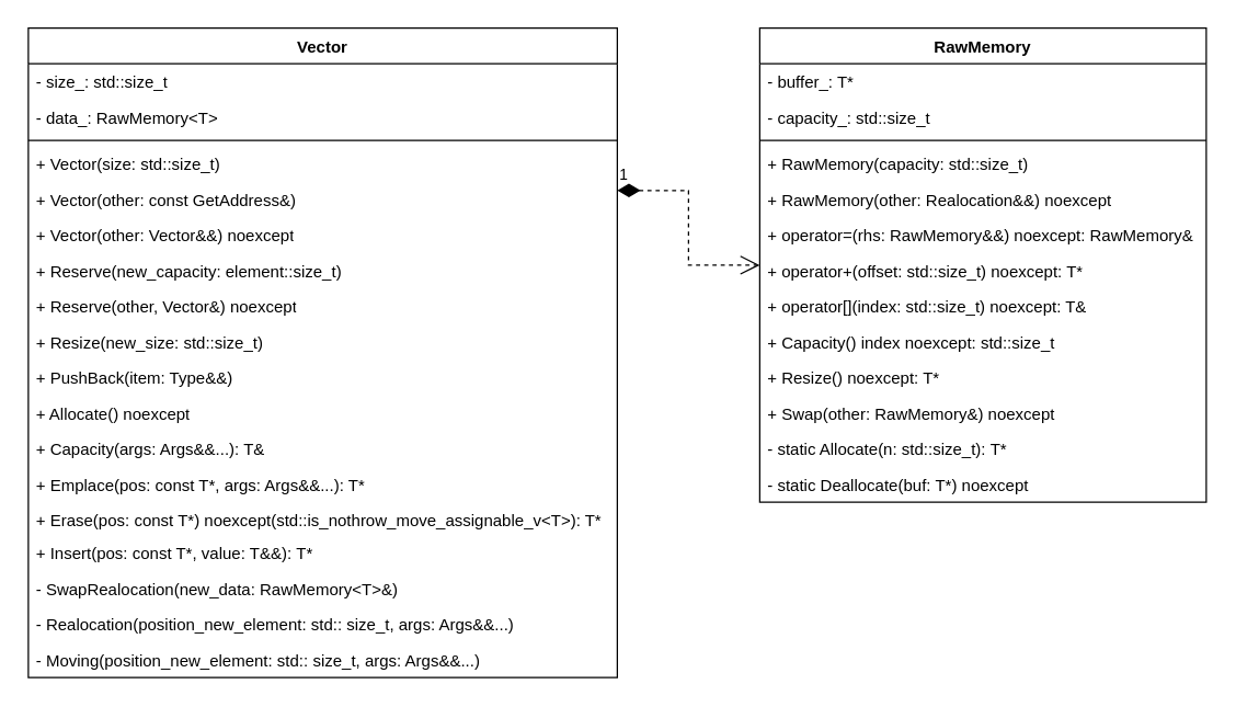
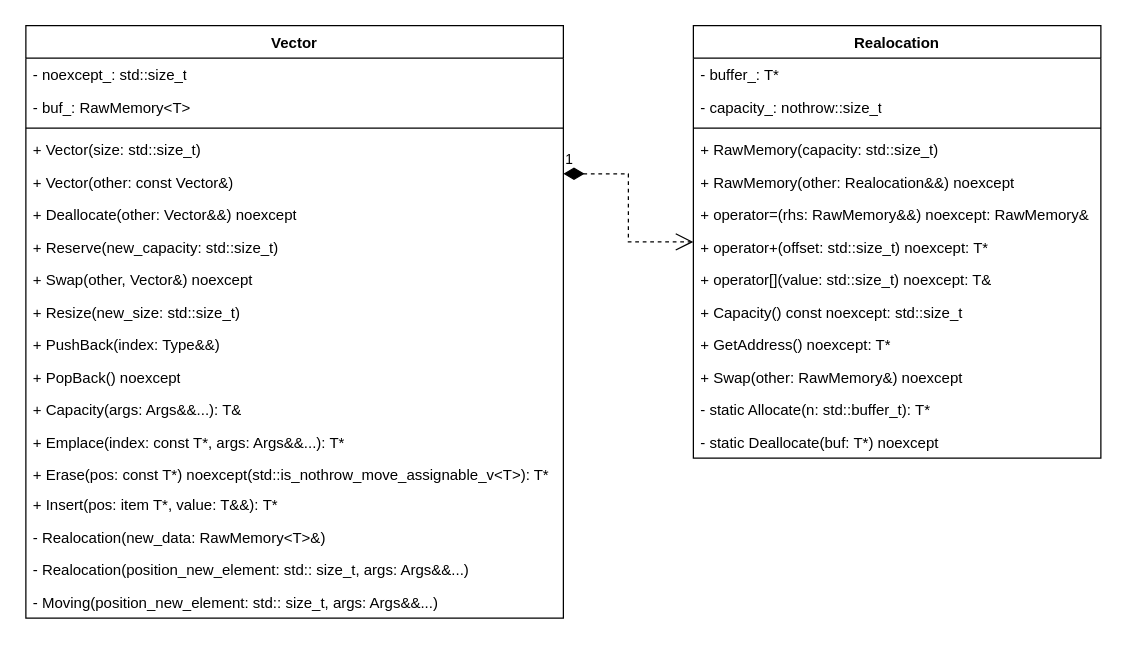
- <mxCell id="21" value="RawMemory" style="swimlane;fontStyle=1;align=center;verticalAlign=top;childLayout=stackLayout;horizontal=1;startSize=26;horizontalStack=0;resizeParent=1;resizeParentMax=0;resizeLast=0;collapsible=1;marginBottom=0;whiteSpace=wrap;html=1;" parent="1" vertex="1"><mxGeometry x="554" y="20" width="326" height="346" as="geometry"><mxRectangle x="859" y="70" width="90" height="30" as="alternateBounds" /></mxGeometry></mxCell>
+ <mxCell id="21" value="Realocation" style="swimlane;fontStyle=1;align=center;verticalAlign=top;childLayout=stackLayout;horizontal=1;startSize=26;horizontalStack=0;resizeParent=1;resizeParentMax=0;resizeLast=0;collapsible=1;marginBottom=0;whiteSpace=wrap;html=1;" parent="1" vertex="1"><mxGeometry x="554" y="20" width="326" height="346" as="geometry"><mxRectangle x="859" y="70" width="90" height="30" as="alternateBounds" /></mxGeometry></mxCell>
- <mxCell id="3" value="- size_: std::size_t" style="text;strokeColor=none;fillColor=none;align=left;verticalAlign=top;spacingLeft=4;spacingRight=4;overflow=hidden;rotatable=0;points=[[0,0.5],[1,0.5]];portConstraint=eastwest;whiteSpace=wrap;html=1;" parent="2" vertex="1"><mxGeometry y="26" width="430" height="26" as="geometry" /></mxCell>
+ <mxCell id="3" value="- noexcept_: std::size_t" style="text;strokeColor=none;fillColor=none;align=left;verticalAlign=top;spacingLeft=4;spacingRight=4;overflow=hidden;rotatable=0;points=[[0,0.5],[1,0.5]];portConstraint=eastwest;whiteSpace=wrap;html=1;" parent="2" vertex="1"><mxGeometry y="26" width="430" height="26" as="geometry" /></mxCell>
- <mxCell id="4" value="- data_: RawMemory&amp;lt;T&amp;gt;" style="text;strokeColor=none;fillColor=none;align=left;verticalAlign=top;spacingLeft=4;spacingRight=4;overflow=hidden;rotatable=0;points=[[0,0.5],[1,0.5]];portConstraint=eastwest;whiteSpace=wrap;html=1;" parent="2" vertex="1"><mxGeometry y="52" width="430" height="26" as="geometry" /></mxCell>
+ <mxCell id="4" value="- buf_: RawMemory&amp;lt;T&amp;gt;" style="text;strokeColor=none;fillColor=none;align=left;verticalAlign=top;spacingLeft=4;spacingRight=4;overflow=hidden;rotatable=0;points=[[0,0.5],[1,0.5]];portConstraint=eastwest;whiteSpace=wrap;html=1;" parent="2" vertex="1"><mxGeometry y="52" width="430" height="26" as="geometry" /></mxCell>
- <mxCell id="23" value="- capacity_: std::size_t" style="text;strokeColor=none;fillColor=none;align=left;verticalAlign=top;spacingLeft=4;spacingRight=4;overflow=hidden;rotatable=0;points=[[0,0.5],[1,0.5]];portConstraint=eastwest;whiteSpace=wrap;html=1;" parent="21" vertex="1"><mxGeometry y="52" width="326" height="26" as="geometry" /></mxCell>
+ <mxCell id="23" value="- capacity_: nothrow::size_t" style="text;strokeColor=none;fillColor=none;align=left;verticalAlign=top;spacingLeft=4;spacingRight=4;overflow=hidden;rotatable=0;points=[[0,0.5],[1,0.5]];portConstraint=eastwest;whiteSpace=wrap;html=1;" parent="21" vertex="1"><mxGeometry y="52" width="326" height="26" as="geometry" /></mxCell>
- <mxCell id="7" value="+ Vector(other: const GetAddress&amp;amp;)" style="text;strokeColor=none;fillColor=none;align=left;verticalAlign=top;spacingLeft=4;spacingRight=4;overflow=hidden;rotatable=0;points=[[0,0.5],[1,0.5]];portConstraint=eastwest;whiteSpace=wrap;html=1;" parent="2" vertex="1"><mxGeometry y="112" width="430" height="26" as="geometry" /></mxCell>
+ <mxCell id="7" value="+ Vector(other: const Vector&amp;amp;)" style="text;strokeColor=none;fillColor=none;align=left;verticalAlign=top;spacingLeft=4;spacingRight=4;overflow=hidden;rotatable=0;points=[[0,0.5],[1,0.5]];portConstraint=eastwest;whiteSpace=wrap;html=1;" parent="2" vertex="1"><mxGeometry y="112" width="430" height="26" as="geometry" /></mxCell>
- <mxCell id="8" value="+ Vector(other: Vector&amp;amp;&amp;amp;) noexcept" style="text;strokeColor=none;fillColor=none;align=left;verticalAlign=top;spacingLeft=4;spacingRight=4;overflow=hidden;rotatable=0;points=[[0,0.5],[1,0.5]];portConstraint=eastwest;whiteSpace=wrap;html=1;" parent="2" vertex="1"><mxGeometry y="138" width="430" height="26" as="geometry" /></mxCell>
+ <mxCell id="8" value="+ Deallocate(other: Vector&amp;amp;&amp;amp;) noexcept" style="text;strokeColor=none;fillColor=none;align=left;verticalAlign=top;spacingLeft=4;spacingRight=4;overflow=hidden;rotatable=0;points=[[0,0.5],[1,0.5]];portConstraint=eastwest;whiteSpace=wrap;html=1;" parent="2" vertex="1"><mxGeometry y="138" width="430" height="26" as="geometry" /></mxCell>
- <mxCell id="9" value="+ Reserve(new_capacity: element::size_t)" style="text;strokeColor=none;fillColor=none;align=left;verticalAlign=top;spacingLeft=4;spacingRight=4;overflow=hidden;rotatable=0;points=[[0,0.5],[1,0.5]];portConstraint=eastwest;whiteSpace=wrap;html=1;" parent="2" vertex="1"><mxGeometry y="164" width="430" height="26" as="geometry" /></mxCell>
+ <mxCell id="9" value="+ Reserve(new_capacity: std::size_t)" style="text;strokeColor=none;fillColor=none;align=left;verticalAlign=top;spacingLeft=4;spacingRight=4;overflow=hidden;rotatable=0;points=[[0,0.5],[1,0.5]];portConstraint=eastwest;whiteSpace=wrap;html=1;" parent="2" vertex="1"><mxGeometry y="164" width="430" height="26" as="geometry" /></mxCell>
- <mxCell id="10" value="+ Reserve(other, Vector&amp;amp;) noexcept" style="text;strokeColor=none;fillColor=none;align=left;verticalAlign=top;spacingLeft=4;spacingRight=4;overflow=hidden;rotatable=0;points=[[0,0.5],[1,0.5]];portConstraint=eastwest;whiteSpace=wrap;html=1;" parent="2" vertex="1"><mxGeometry y="190" width="430" height="26" as="geometry" /></mxCell>
+ <mxCell id="10" value="+ Swap(other, Vector&amp;amp;) noexcept" style="text;strokeColor=none;fillColor=none;align=left;verticalAlign=top;spacingLeft=4;spacingRight=4;overflow=hidden;rotatable=0;points=[[0,0.5],[1,0.5]];portConstraint=eastwest;whiteSpace=wrap;html=1;" parent="2" vertex="1"><mxGeometry y="190" width="430" height="26" as="geometry" /></mxCell>
- <mxCell id="29" value="+ operator[](index: std::size_t) noexcept: T&amp;amp;" style="text;strokeColor=none;fillColor=none;align=left;verticalAlign=top;spacingLeft=4;spacingRight=4;overflow=hidden;rotatable=0;points=[[0,0.5],[1,0.5]];portConstraint=eastwest;whiteSpace=wrap;html=1;" parent="21" vertex="1"><mxGeometry y="190" width="326" height="26" as="geometry" /></mxCell>
+ <mxCell id="29" value="+ operator[](value: std::size_t) noexcept: T&amp;amp;" style="text;strokeColor=none;fillColor=none;align=left;verticalAlign=top;spacingLeft=4;spacingRight=4;overflow=hidden;rotatable=0;points=[[0,0.5],[1,0.5]];portConstraint=eastwest;whiteSpace=wrap;html=1;" parent="21" vertex="1"><mxGeometry y="190" width="326" height="26" as="geometry" /></mxCell>
- <mxCell id="30" value="+ Capacity() index noexcept: std::size_t" style="text;strokeColor=none;fillColor=none;align=left;verticalAlign=top;spacingLeft=4;spacingRight=4;overflow=hidden;rotatable=0;points=[[0,0.5],[1,0.5]];portConstraint=eastwest;whiteSpace=wrap;html=1;" parent="21" vertex="1"><mxGeometry y="216" width="326" height="26" as="geometry" /></mxCell>
+ <mxCell id="30" value="+ Capacity() const noexcept: std::size_t" style="text;strokeColor=none;fillColor=none;align=left;verticalAlign=top;spacingLeft=4;spacingRight=4;overflow=hidden;rotatable=0;points=[[0,0.5],[1,0.5]];portConstraint=eastwest;whiteSpace=wrap;html=1;" parent="21" vertex="1"><mxGeometry y="216" width="326" height="26" as="geometry" /></mxCell>
- <mxCell id="12" value="+ PushBack(item: Type&amp;amp;&amp;amp;)" style="text;strokeColor=none;fillColor=none;align=left;verticalAlign=top;spacingLeft=4;spacingRight=4;overflow=hidden;rotatable=0;points=[[0,0.5],[1,0.5]];portConstraint=eastwest;whiteSpace=wrap;html=1;" parent="2" vertex="1"><mxGeometry y="242" width="430" height="26" as="geometry" /></mxCell>
+ <mxCell id="12" value="+ PushBack(index: Type&amp;amp;&amp;amp;)" style="text;strokeColor=none;fillColor=none;align=left;verticalAlign=top;spacingLeft=4;spacingRight=4;overflow=hidden;rotatable=0;points=[[0,0.5],[1,0.5]];portConstraint=eastwest;whiteSpace=wrap;html=1;" parent="2" vertex="1"><mxGeometry y="242" width="430" height="26" as="geometry" /></mxCell>
- <mxCell id="31" value="+ Resize() noexcept: T*" style="text;strokeColor=none;fillColor=none;align=left;verticalAlign=top;spacingLeft=4;spacingRight=4;overflow=hidden;rotatable=0;points=[[0,0.5],[1,0.5]];portConstraint=eastwest;whiteSpace=wrap;html=1;" parent="21" vertex="1"><mxGeometry y="242" width="326" height="26" as="geometry" /></mxCell>
+ <mxCell id="31" value="+ GetAddress() noexcept: T*" style="text;strokeColor=none;fillColor=none;align=left;verticalAlign=top;spacingLeft=4;spacingRight=4;overflow=hidden;rotatable=0;points=[[0,0.5],[1,0.5]];portConstraint=eastwest;whiteSpace=wrap;html=1;" parent="21" vertex="1"><mxGeometry y="242" width="326" height="26" as="geometry" /></mxCell>
- <mxCell id="13" value="+ Allocate() noexcept" style="text;strokeColor=none;fillColor=none;align=left;verticalAlign=top;spacingLeft=4;spacingRight=4;overflow=hidden;rotatable=0;points=[[0,0.5],[1,0.5]];portConstraint=eastwest;whiteSpace=wrap;html=1;" parent="2" vertex="1"><mxGeometry y="268" width="430" height="26" as="geometry" /></mxCell>
+ <mxCell id="13" value="+ PopBack() noexcept" style="text;strokeColor=none;fillColor=none;align=left;verticalAlign=top;spacingLeft=4;spacingRight=4;overflow=hidden;rotatable=0;points=[[0,0.5],[1,0.5]];portConstraint=eastwest;whiteSpace=wrap;html=1;" parent="2" vertex="1"><mxGeometry y="268" width="430" height="26" as="geometry" /></mxCell>
- <mxCell id="33" value="- static Allocate(n: std::size_t):&amp;nbsp;T*" style="text;strokeColor=none;fillColor=none;align=left;verticalAlign=top;spacingLeft=4;spacingRight=4;overflow=hidden;rotatable=0;points=[[0,0.5],[1,0.5]];portConstraint=eastwest;whiteSpace=wrap;html=1;" parent="21" vertex="1"><mxGeometry y="294" width="326" height="26" as="geometry" /></mxCell>
+ <mxCell id="33" value="- static Allocate(n: std::buffer_t):&amp;nbsp;T*" style="text;strokeColor=none;fillColor=none;align=left;verticalAlign=top;spacingLeft=4;spacingRight=4;overflow=hidden;rotatable=0;points=[[0,0.5],[1,0.5]];portConstraint=eastwest;whiteSpace=wrap;html=1;" parent="21" vertex="1"><mxGeometry y="294" width="326" height="26" as="geometry" /></mxCell>
- <mxCell id="15" value="+ Emplace(pos: const T*, args: Args&amp;amp;&amp;amp;...): T*" style="text;strokeColor=none;fillColor=none;align=left;verticalAlign=top;spacingLeft=4;spacingRight=4;overflow=hidden;rotatable=0;points=[[0,0.5],[1,0.5]];portConstraint=eastwest;whiteSpace=wrap;html=1;" parent="2" vertex="1"><mxGeometry y="320" width="430" height="26" as="geometry" /></mxCell>
+ <mxCell id="15" value="+ Emplace(index: const T*, args: Args&amp;amp;&amp;amp;...): T*" style="text;strokeColor=none;fillColor=none;align=left;verticalAlign=top;spacingLeft=4;spacingRight=4;overflow=hidden;rotatable=0;points=[[0,0.5],[1,0.5]];portConstraint=eastwest;whiteSpace=wrap;html=1;" parent="2" vertex="1"><mxGeometry y="320" width="430" height="26" as="geometry" /></mxCell>
- <mxCell id="17" value="+ Insert(pos: const T*, value: T&amp;amp;&amp;amp;):&amp;nbsp;T*" style="text;strokeColor=none;fillColor=none;align=left;verticalAlign=top;spacingLeft=4;spacingRight=4;overflow=hidden;rotatable=0;points=[[0,0.5],[1,0.5]];portConstraint=eastwest;whiteSpace=wrap;html=1;" parent="2" vertex="1"><mxGeometry y="370" width="430" height="26" as="geometry" /></mxCell>
+ <mxCell id="17" value="+ Insert(pos: item T*, value: T&amp;amp;&amp;amp;):&amp;nbsp;T*" style="text;strokeColor=none;fillColor=none;align=left;verticalAlign=top;spacingLeft=4;spacingRight=4;overflow=hidden;rotatable=0;points=[[0,0.5],[1,0.5]];portConstraint=eastwest;whiteSpace=wrap;html=1;" parent="2" vertex="1"><mxGeometry y="370" width="430" height="26" as="geometry" /></mxCell>
- <mxCell id="18" value="- SwapRealocation(new_data: RawMemory&amp;lt;T&amp;gt;&amp;amp;)" style="text;strokeColor=none;fillColor=none;align=left;verticalAlign=top;spacingLeft=4;spacingRight=4;overflow=hidden;rotatable=0;points=[[0,0.5],[1,0.5]];portConstraint=eastwest;whiteSpace=wrap;html=1;" parent="2" vertex="1"><mxGeometry y="396" width="430" height="26" as="geometry" /></mxCell>
+ <mxCell id="18" value="- Realocation(new_data: RawMemory&amp;lt;T&amp;gt;&amp;amp;)" style="text;strokeColor=none;fillColor=none;align=left;verticalAlign=top;spacingLeft=4;spacingRight=4;overflow=hidden;rotatable=0;points=[[0,0.5],[1,0.5]];portConstraint=eastwest;whiteSpace=wrap;html=1;" parent="2" vertex="1"><mxGeometry y="396" width="430" height="26" as="geometry" /></mxCell>
